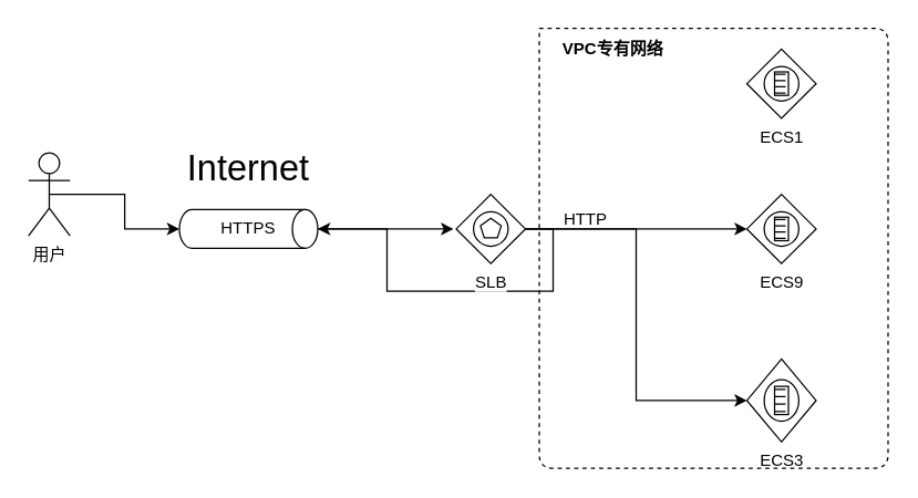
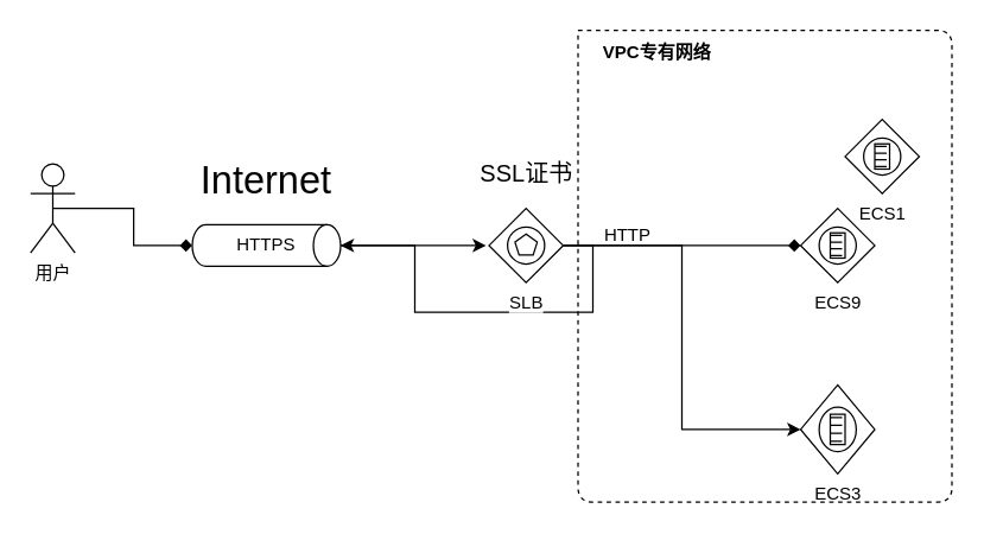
- <mxCell id="4" value="ECS1" style="shape=mxgraph.bpmn.shape;html=1;verticalLabelPosition=bottom;labelBackgroundColor=#ffffff;verticalAlign=top;align=center;perimeter=rhombusPerimeter;background=gateway;outlineConnect=0;outline=standard;symbol=conditional;" vertex="1" parent="1"><mxGeometry x="539" y="35" width="50" height="50" as="geometry" /></mxCell>
+ <mxCell id="4" value="ECS1" style="shape=mxgraph.bpmn.shape;html=1;verticalLabelPosition=bottom;labelBackgroundColor=#ffffff;verticalAlign=top;align=center;perimeter=rhombusPerimeter;background=gateway;outlineConnect=0;outline=standard;symbol=conditional;" vertex="1" parent="1"><mxGeometry x="569" y="80" width="50" height="50" as="geometry" /></mxCell>
+ <mxCell id="17" value="SSL证书" style="text;html=1;strokeColor=none;fillColor=none;align=center;verticalAlign=middle;whiteSpace=wrap;rounded=0;fontSize=16;" vertex="1" parent="1"><mxGeometry x="319.5" y="106" width="69" height="20" as="geometry" /></mxCell>
- <mxCell id="2" style="edgeStyle=orthogonalEdgeStyle;rounded=0;orthogonalLoop=1;jettySize=auto;html=1;exitX=0.5;exitY=0.5;exitDx=0;exitDy=0;exitPerimeter=0;entryX=0;entryY=0.5;entryDx=0;entryDy=0;entryPerimeter=0;" edge="1" parent="1" source="3" target="6"><mxGeometry relative="1" as="geometry" /></mxCell>
+ <mxCell id="2" style="edgeStyle=orthogonalEdgeStyle;rounded=0;orthogonalLoop=1;jettySize=auto;html=1;exitX=0.5;exitY=0.5;exitDx=0;exitDy=0;exitPerimeter=0;entryX=0;entryY=0.5;entryDx=0;entryDy=0;entryPerimeter=0;endArrow=diamond;" edge="1" parent="1" source="3" target="6"><mxGeometry relative="1" as="geometry" /></mxCell>
- <mxCell id="8" style="edgeStyle=orthogonalEdgeStyle;rounded=0;orthogonalLoop=1;jettySize=auto;html=1;exitX=1;exitY=0.5;exitDx=0;exitDy=0;entryX=0;entryY=0.5;entryDx=0;entryDy=0;" edge="1" parent="1" source="10" target="11"><mxGeometry relative="1" as="geometry" /></mxCell>
+ <mxCell id="8" style="edgeStyle=orthogonalEdgeStyle;rounded=0;orthogonalLoop=1;jettySize=auto;html=1;exitX=1;exitY=0.5;exitDx=0;exitDy=0;entryX=0;entryY=0.5;entryDx=0;entryDy=0;endArrow=diamond;" edge="1" parent="1" source="10" target="11"><mxGeometry relative="1" as="geometry" /></mxCell>
